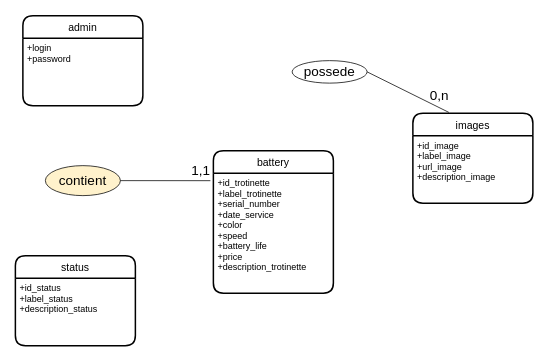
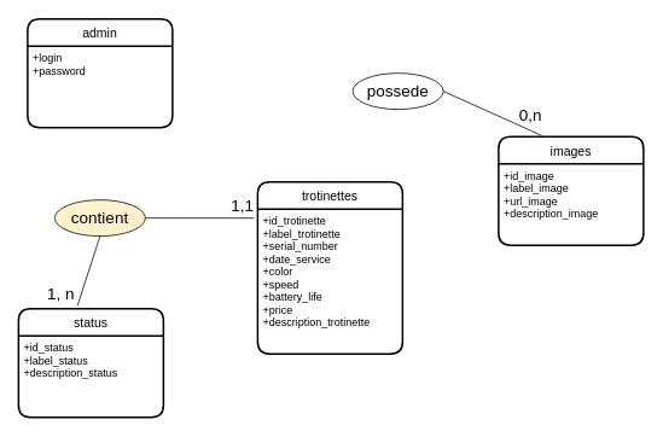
- <mxCell id="11" value="possede" style="ellipse;whiteSpace=wrap;html=1;align=center;fontSize=18;" parent="1" vertex="1"><mxGeometry x="389" y="80" width="100" height="30" as="geometry" /></mxCell>
+ <mxCell id="11" value="possede" style="ellipse;whiteSpace=wrap;html=1;align=center;fontSize=18;" parent="1" vertex="1"><mxGeometry x="389" y="80" width="100" height="40" as="geometry" /></mxCell>
- <mxCell id="4" value="battery" style="swimlane;childLayout=stackLayout;horizontal=1;startSize=30;horizontalStack=0;rounded=1;fontSize=14;fontStyle=0;strokeWidth=2;resizeParent=0;resizeLast=1;shadow=0;dashed=0;align=center;" parent="1" vertex="1"><mxGeometry x="284" y="200" width="160" height="190" as="geometry" /></mxCell>
+ <mxCell id="4" value="trotinettes" style="swimlane;childLayout=stackLayout;horizontal=1;startSize=30;horizontalStack=0;rounded=1;fontSize=14;fontStyle=0;strokeWidth=2;resizeParent=0;resizeLast=1;shadow=0;dashed=0;align=center;" parent="1" vertex="1"><mxGeometry x="284" y="200" width="160" height="190" as="geometry" /></mxCell>
+ <mxCell id="12" value="" style="endArrow=none;html=1;rounded=0;fontSize=18;exitX=0.406;exitY=-0.025;exitDx=0;exitDy=0;exitPerimeter=0;entryX=0.5;entryY=1;entryDx=0;entryDy=0;" parent="1" source="8" target="10" edge="1"><mxGeometry relative="1" as="geometry"><mxPoint x="80" y="320" as="sourcePoint" /><mxPoint x="240" y="320" as="targetPoint" /></mxGeometry></mxCell>
+ <mxCell id="13" value="1, n" style="resizable=0;html=1;align=left;verticalAlign=bottom;fontSize=18;" parent="12" connectable="0" vertex="1"><mxGeometry x="-1" relative="1" as="geometry"><mxPoint x="-35" as="offset" /></mxGeometry></mxCell>
+ <mxCell id="14" value="" style="resizable=0;html=1;align=right;verticalAlign=bottom;fontSize=18;" parent="12" connectable="0" vertex="1"><mxGeometry x="1" relative="1" as="geometry" /></mxCell>
